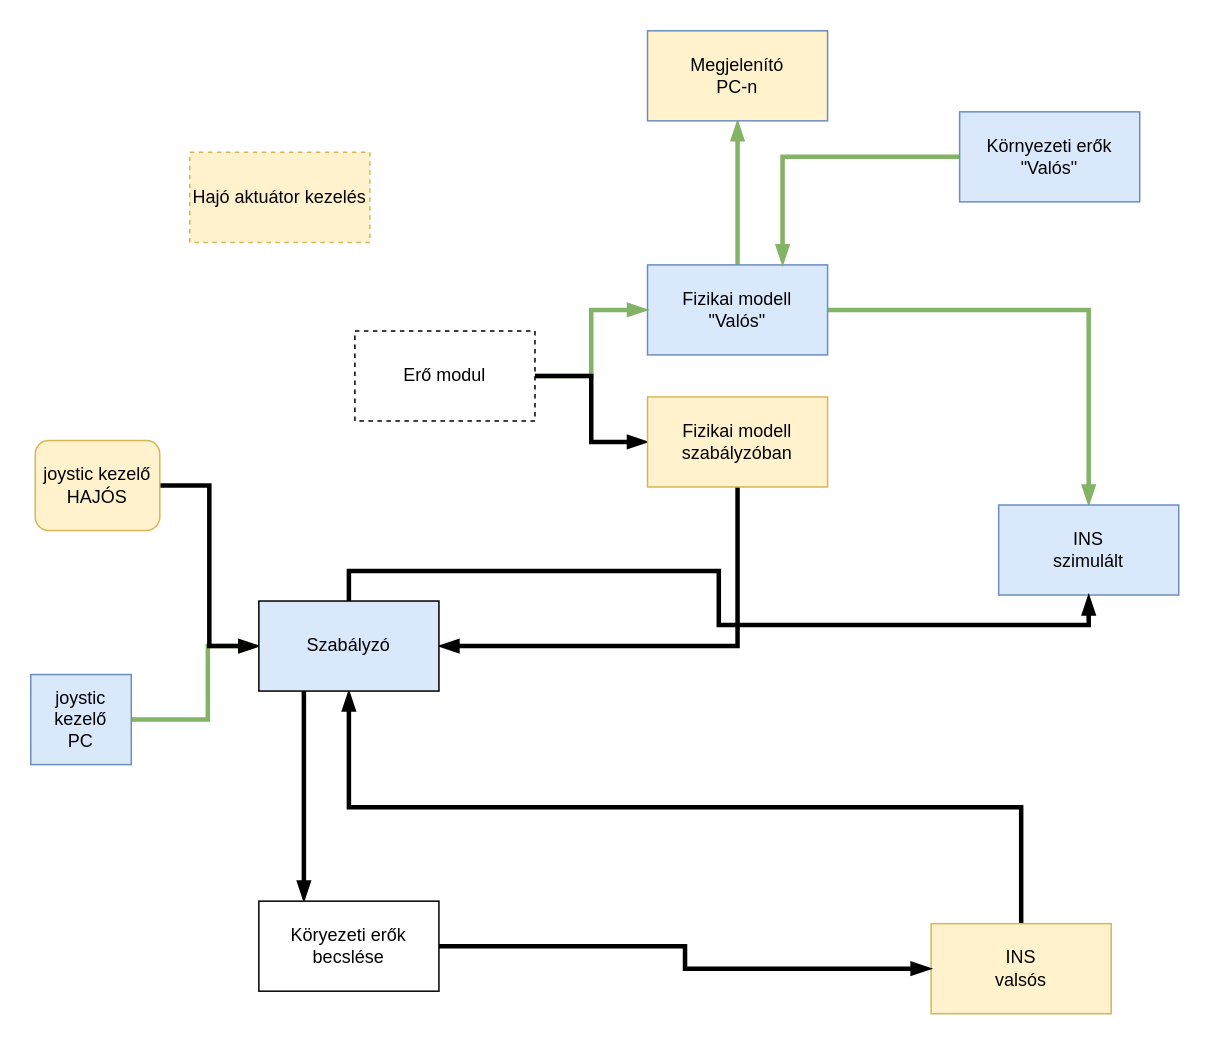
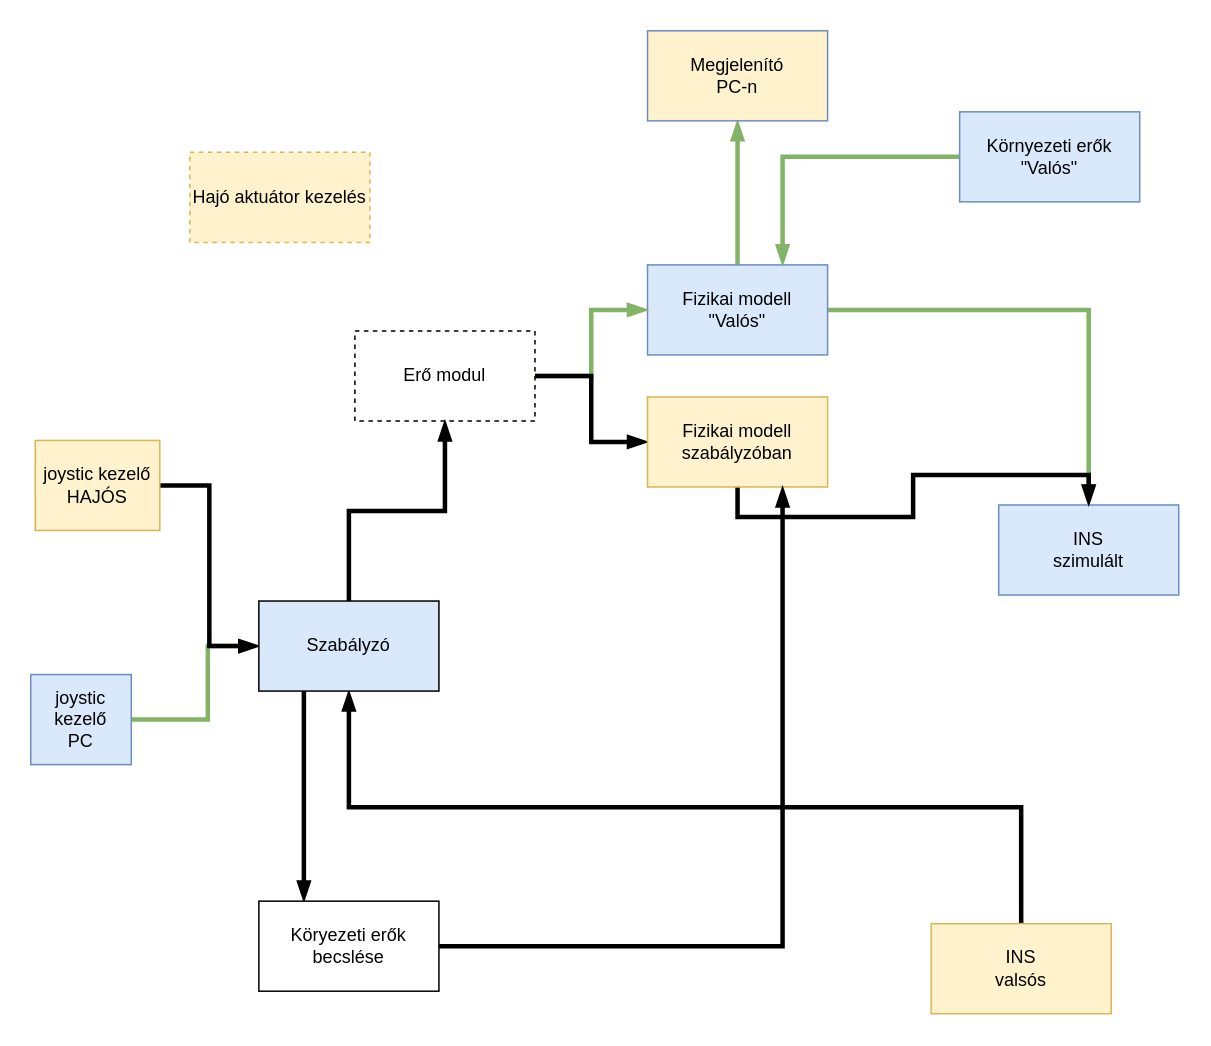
- <mxCell id="9" value="joystic kezelő&lt;br&gt;HAJÓS" style="whiteSpace=wrap;html=1;fillColor=#fff2cc;strokeColor=#d6b656;rounded=1;" vertex="1" parent="1"><mxGeometry x="23" y="293" width="83" height="60" as="geometry" /></mxCell>
+ <mxCell id="9" value="joystic kezelő&lt;br&gt;HAJÓS" style="rounded=0;whiteSpace=wrap;html=1;fillColor=#fff2cc;strokeColor=#d6b656;" vertex="1" parent="1"><mxGeometry x="23" y="293" width="83" height="60" as="geometry" /></mxCell>
- <mxCell id="18" style="edgeStyle=orthogonalEdgeStyle;rounded=0;orthogonalLoop=1;jettySize=auto;html=1;exitX=0.5;exitY=0;exitDx=0;exitDy=0;endArrow=blockThin;endFill=1;strokeWidth=3;" edge="1" parent="1" source="20" target="13"><mxGeometry relative="1" as="geometry" /></mxCell>
+ <mxCell id="18" style="edgeStyle=orthogonalEdgeStyle;rounded=0;orthogonalLoop=1;jettySize=auto;html=1;exitX=0.5;exitY=0;exitDx=0;exitDy=0;endArrow=blockThin;endFill=1;strokeWidth=3;" edge="1" parent="1" source="20" target="12"><mxGeometry relative="1" as="geometry" /></mxCell>
- <mxCell id="16" style="edgeStyle=orthogonalEdgeStyle;rounded=0;orthogonalLoop=1;jettySize=auto;html=1;exitX=0.5;exitY=1;exitDx=0;exitDy=0;entryX=1;entryY=0.5;entryDx=0;entryDy=0;endArrow=blockThin;endFill=1;strokeWidth=3;" edge="1" parent="1" source="17" target="20"><mxGeometry relative="1" as="geometry" /></mxCell>
+ <mxCell id="16" style="edgeStyle=orthogonalEdgeStyle;rounded=0;orthogonalLoop=1;jettySize=auto;html=1;exitX=0.5;exitY=1;exitDx=0;exitDy=0;endArrow=blockThin;endFill=1;strokeWidth=3;" edge="1" parent="1" source="17" target="13"><mxGeometry relative="1" as="geometry" /></mxCell>
- <mxCell id="22" style="edgeStyle=orthogonalEdgeStyle;rounded=0;orthogonalLoop=1;jettySize=auto;html=1;endArrow=blockThin;endFill=1;strokeWidth=3;" edge="1" parent="1" source="23" target="15"><mxGeometry relative="1" as="geometry" /></mxCell>
+ <mxCell id="22" style="edgeStyle=orthogonalEdgeStyle;rounded=0;orthogonalLoop=1;jettySize=auto;html=1;entryX=0.75;entryY=1;entryDx=0;entryDy=0;endArrow=blockThin;endFill=1;strokeWidth=3;" edge="1" parent="1" source="23" target="17"><mxGeometry relative="1" as="geometry" /></mxCell>
